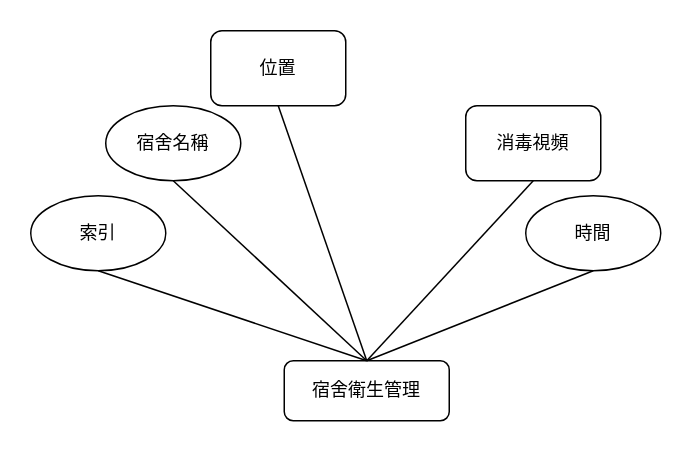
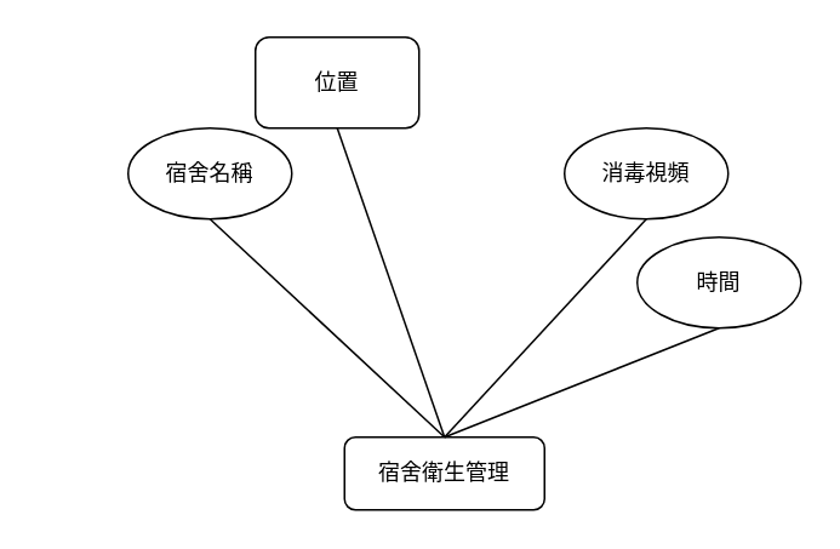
- <mxCell id="6" value="消毒視頻" style="whiteSpace=wrap;html=1;rounded=1;" vertex="1" parent="1"><mxGeometry x="310" y="70" width="90" height="50" as="geometry" /></mxCell>
+ <mxCell id="6" value="消毒視頻" style="ellipse;whiteSpace=wrap;html=1;" vertex="1" parent="1"><mxGeometry x="310" y="70" width="90" height="50" as="geometry" /></mxCell>
- <mxCell id="3" value="索引" style="ellipse;whiteSpace=wrap;html=1;" vertex="1" parent="1"><mxGeometry x="20" y="130" width="90" height="50" as="geometry" /></mxCell>
- <mxCell id="8" value="" style="endArrow=none;html=1;rounded=0;exitX=0.5;exitY=0;exitDx=0;exitDy=0;entryX=0.5;entryY=1;entryDx=0;entryDy=0;" edge="1" parent="1" source="2" target="3"><mxGeometry width="50" height="50" relative="1" as="geometry"><mxPoint x="220" y="190" as="sourcePoint" /><mxPoint x="270" y="140" as="targetPoint" /></mxGeometry></mxCell>
